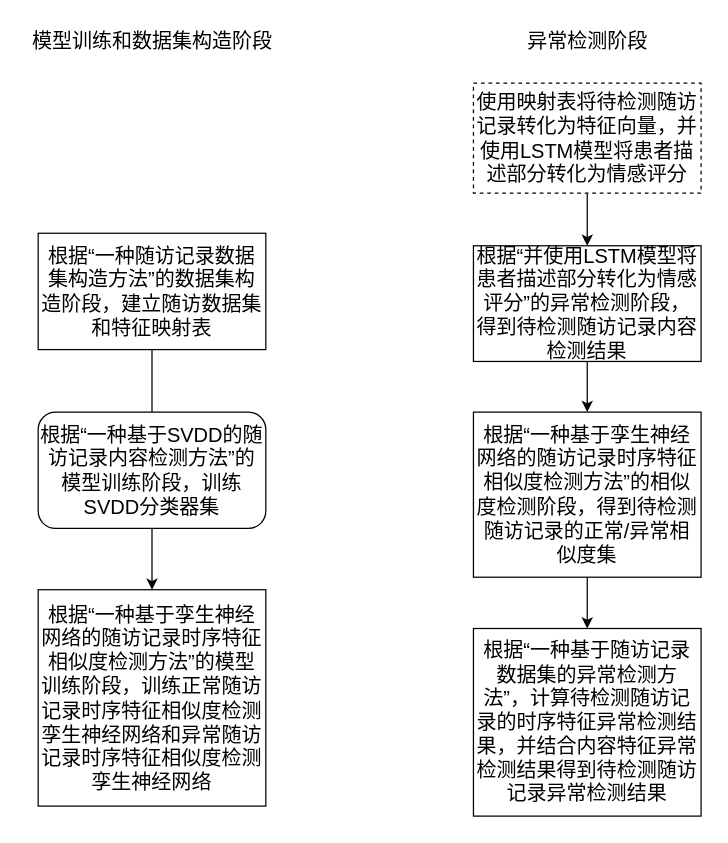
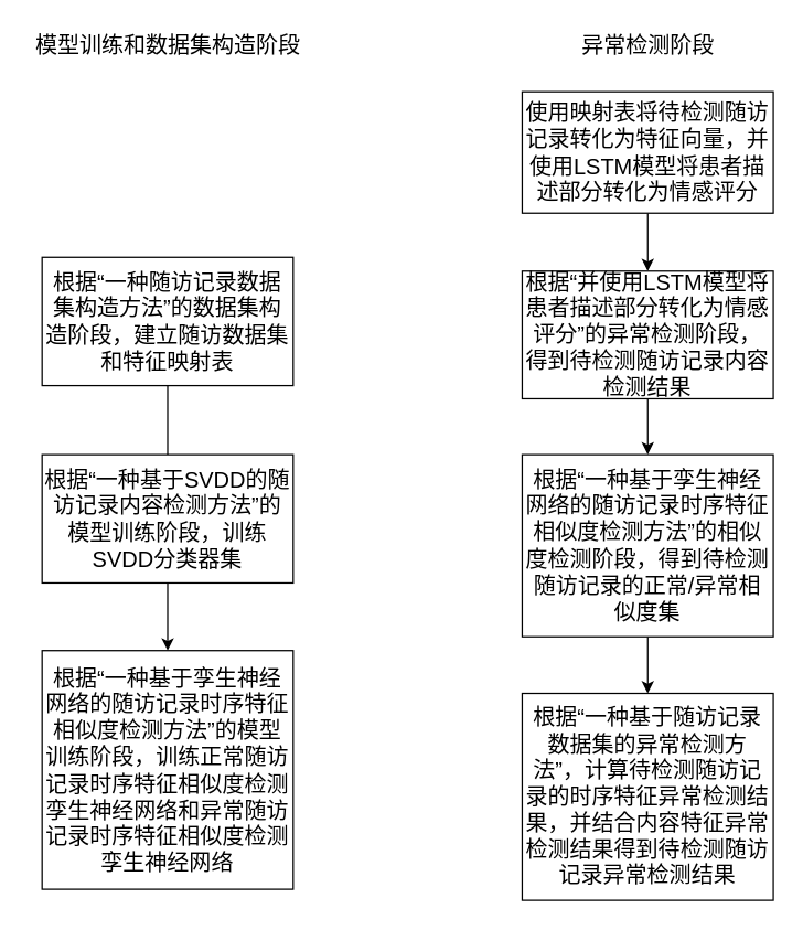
- <mxCell id="10" value="使用映射表将待检测随访记录转化为特征向量，并使用LSTM模型将患者描述部分转化为情感评分" style="rounded=0;whiteSpace=wrap;html=1;fontSize=16;dashed=1;" vertex="1" parent="1"><mxGeometry x="378" y="66" width="182" height="88" as="geometry" /></mxCell>
+ <mxCell id="10" value="使用映射表将待检测随访记录转化为特征向量，并使用LSTM模型将患者描述部分转化为情感评分" style="rounded=0;whiteSpace=wrap;html=1;fontSize=16;" vertex="1" parent="1"><mxGeometry x="378" y="66" width="182" height="88" as="geometry" /></mxCell>
- <mxCell id="6" value="根据“一种基于SVDD的随访记录内容检测方法”的模型训练阶段，训练SVDD分类器集" style="whiteSpace=wrap;html=1;fontSize=16;rounded=1;" vertex="1" parent="1"><mxGeometry x="30" y="329" width="182" height="93" as="geometry" /></mxCell>
+ <mxCell id="6" value="根据“一种基于SVDD的随访记录内容检测方法”的模型训练阶段，训练SVDD分类器集" style="rounded=0;whiteSpace=wrap;html=1;fontSize=16;" vertex="1" parent="1"><mxGeometry x="30" y="329" width="182" height="93" as="geometry" /></mxCell>
